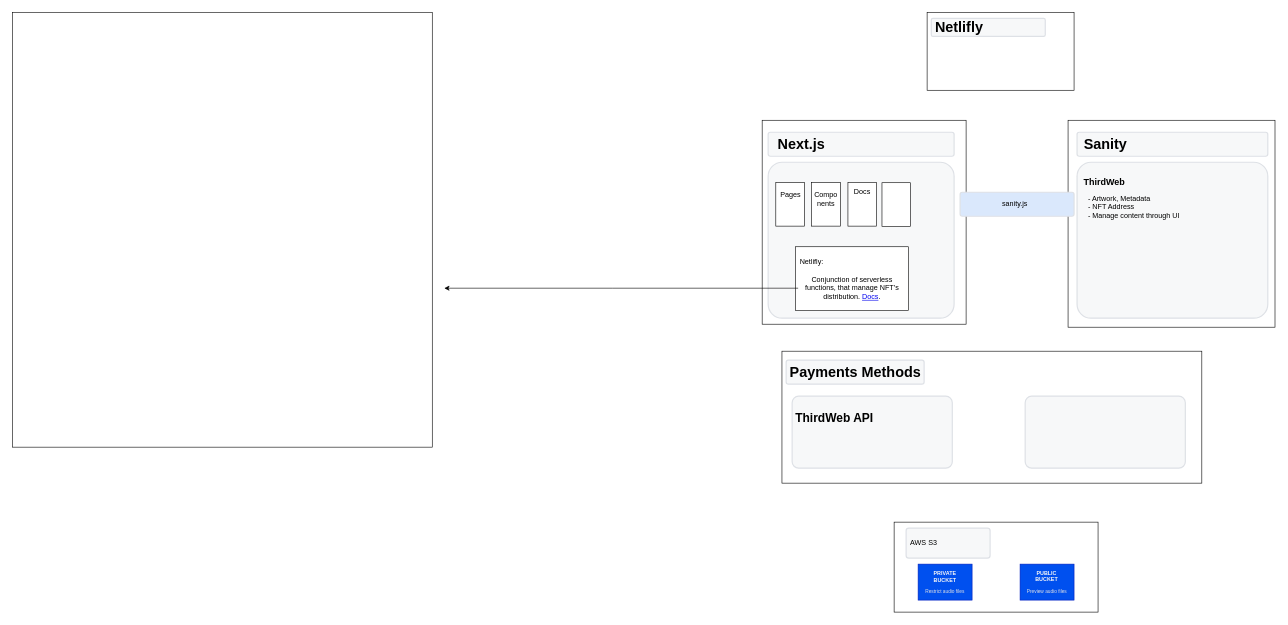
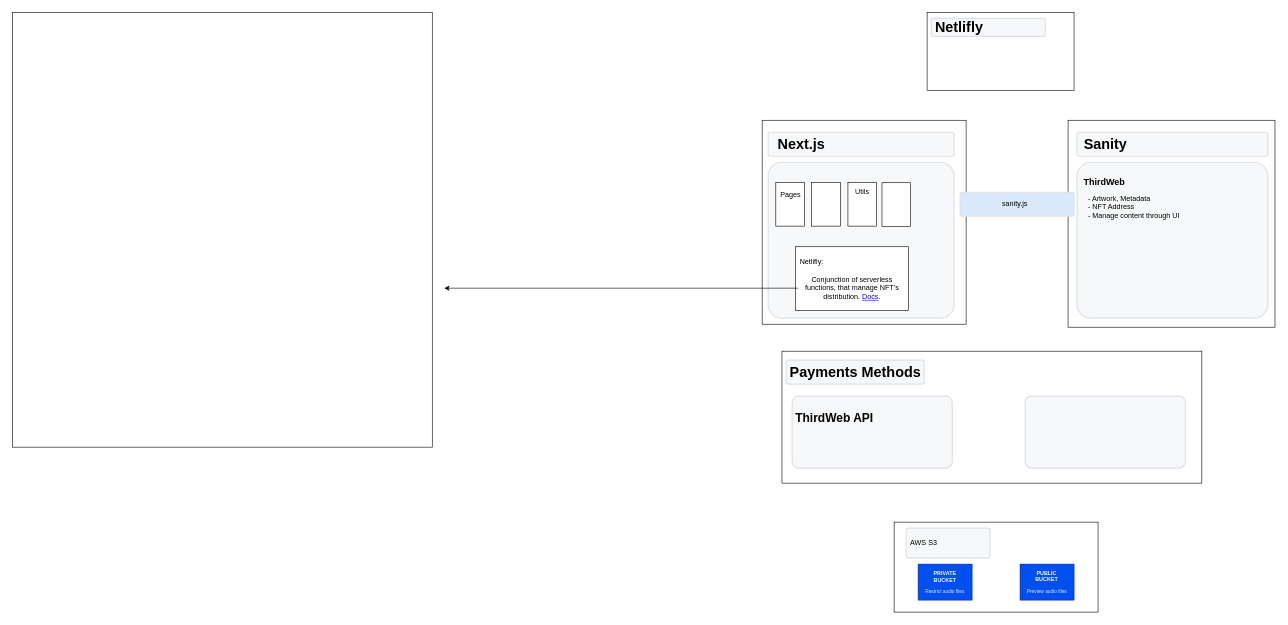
- <mxCell id="39" value="Docs" style="text;html=1;align=center;verticalAlign=middle;whiteSpace=wrap;rounded=0;" parent="1" vertex="1"><mxGeometry x="1407" y="310" width="60" height="20" as="geometry" /></mxCell>
+ <mxCell id="39" value="Utils" style="text;html=1;align=center;verticalAlign=middle;whiteSpace=wrap;rounded=0;" parent="1" vertex="1"><mxGeometry x="1407" y="310" width="60" height="20" as="geometry" /></mxCell>
- <mxCell id="35" value="Compo&lt;div&gt;nents&lt;/div&gt;" style="text;html=1;align=center;verticalAlign=middle;whiteSpace=wrap;rounded=0;" parent="1" vertex="1"><mxGeometry x="1363.13" y="316.25" width="26.5" height="30" as="geometry" /></mxCell>
